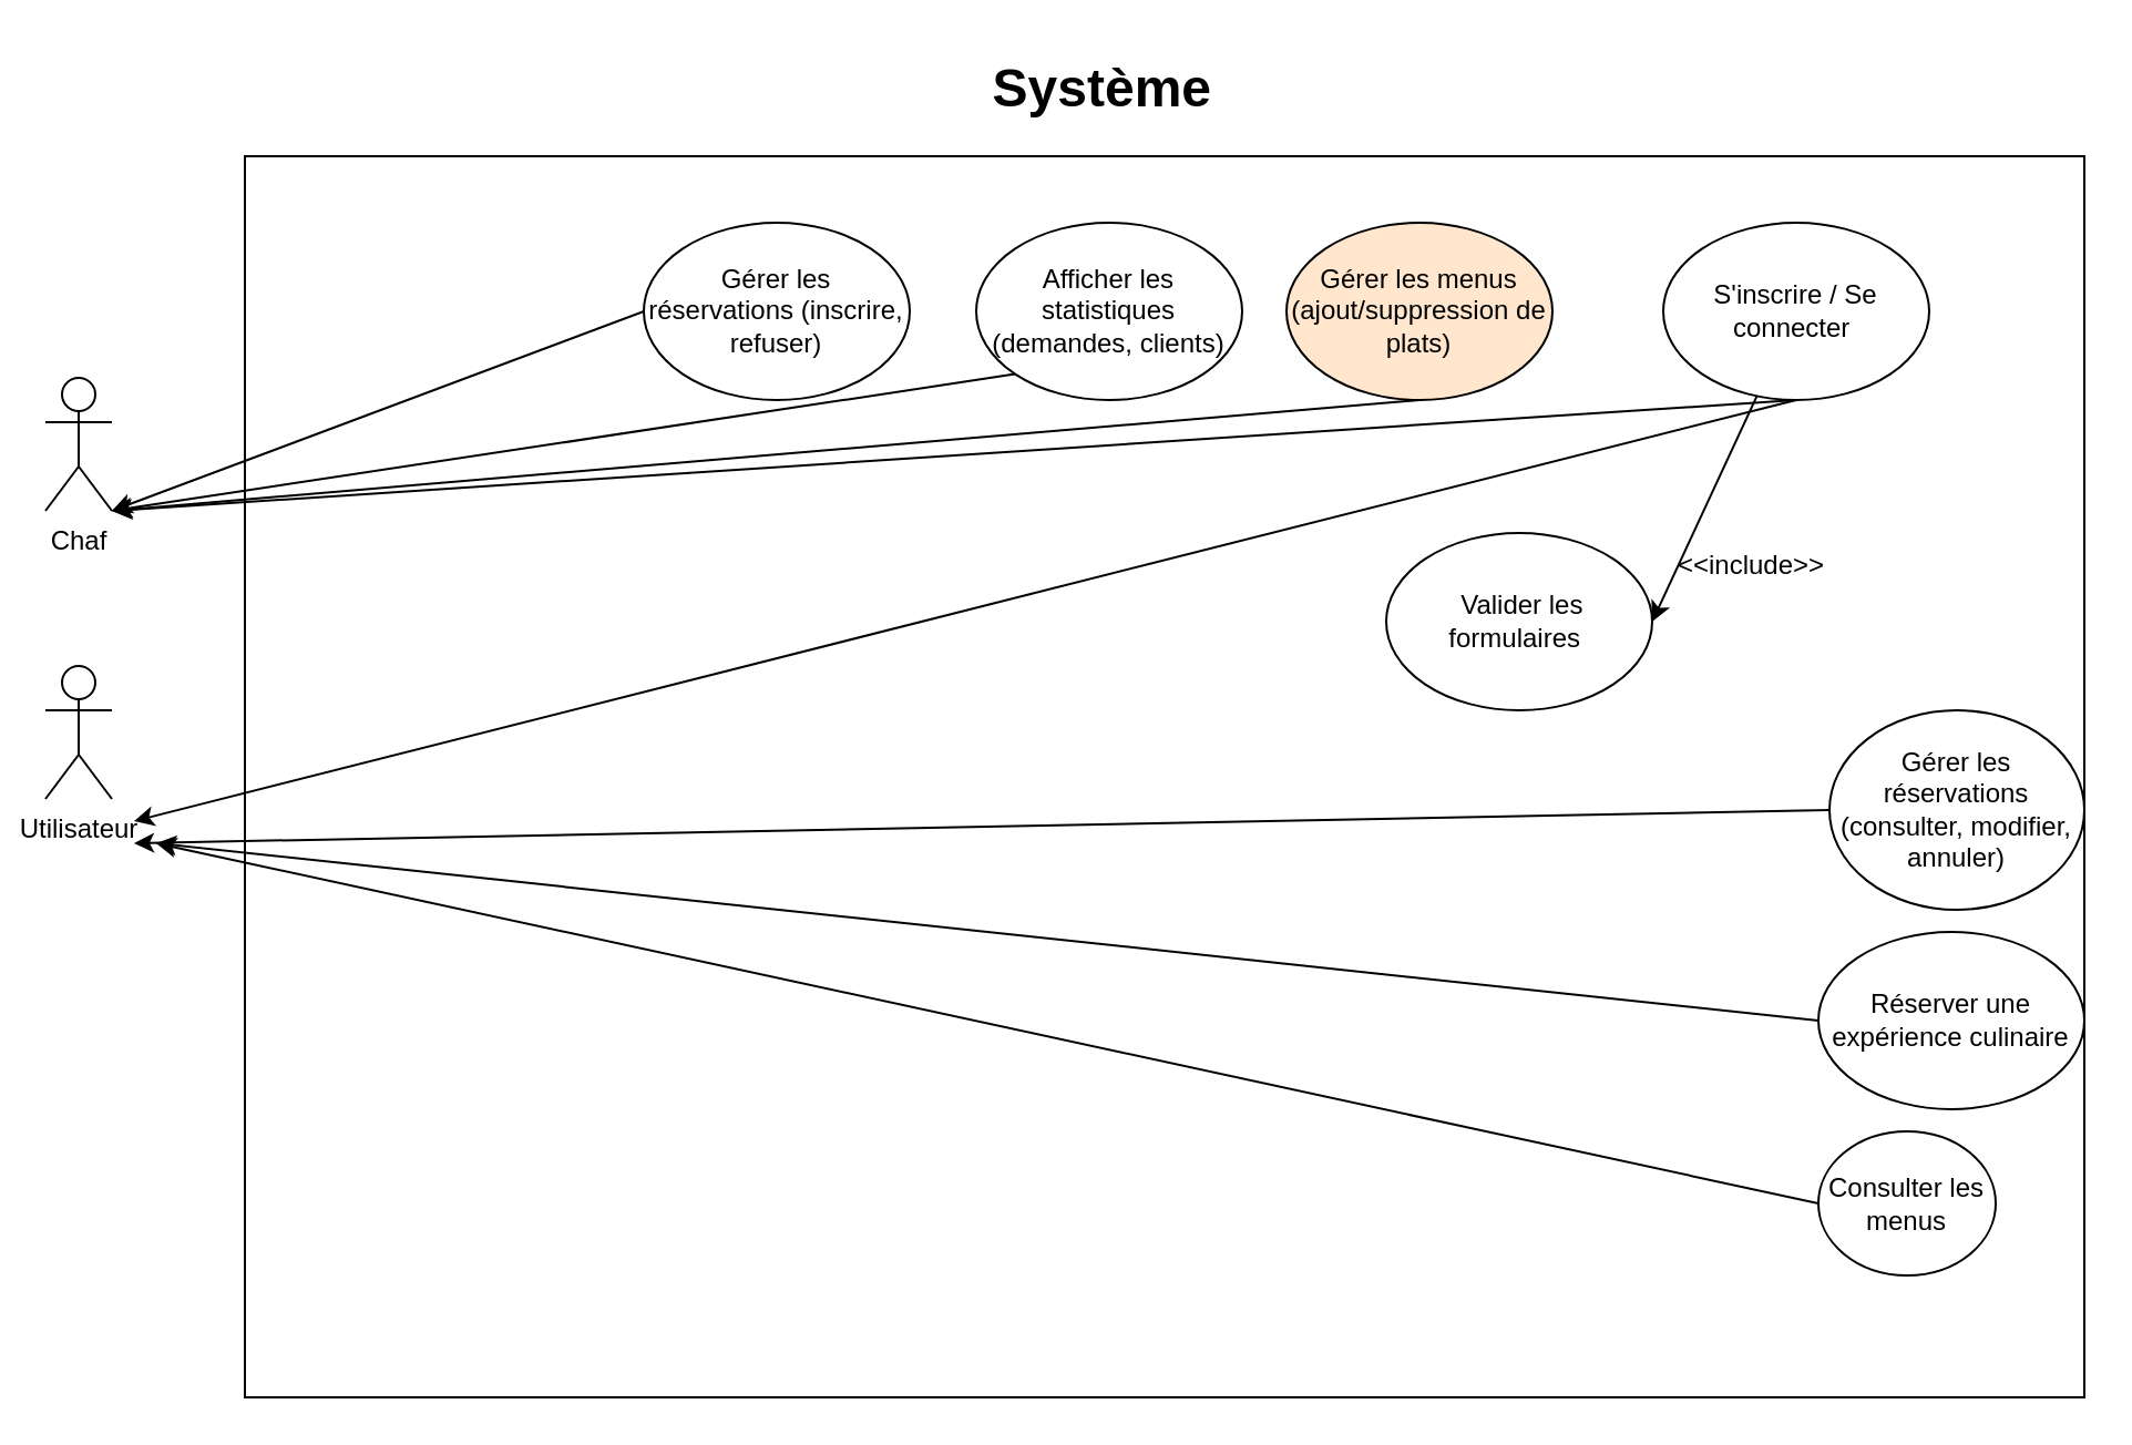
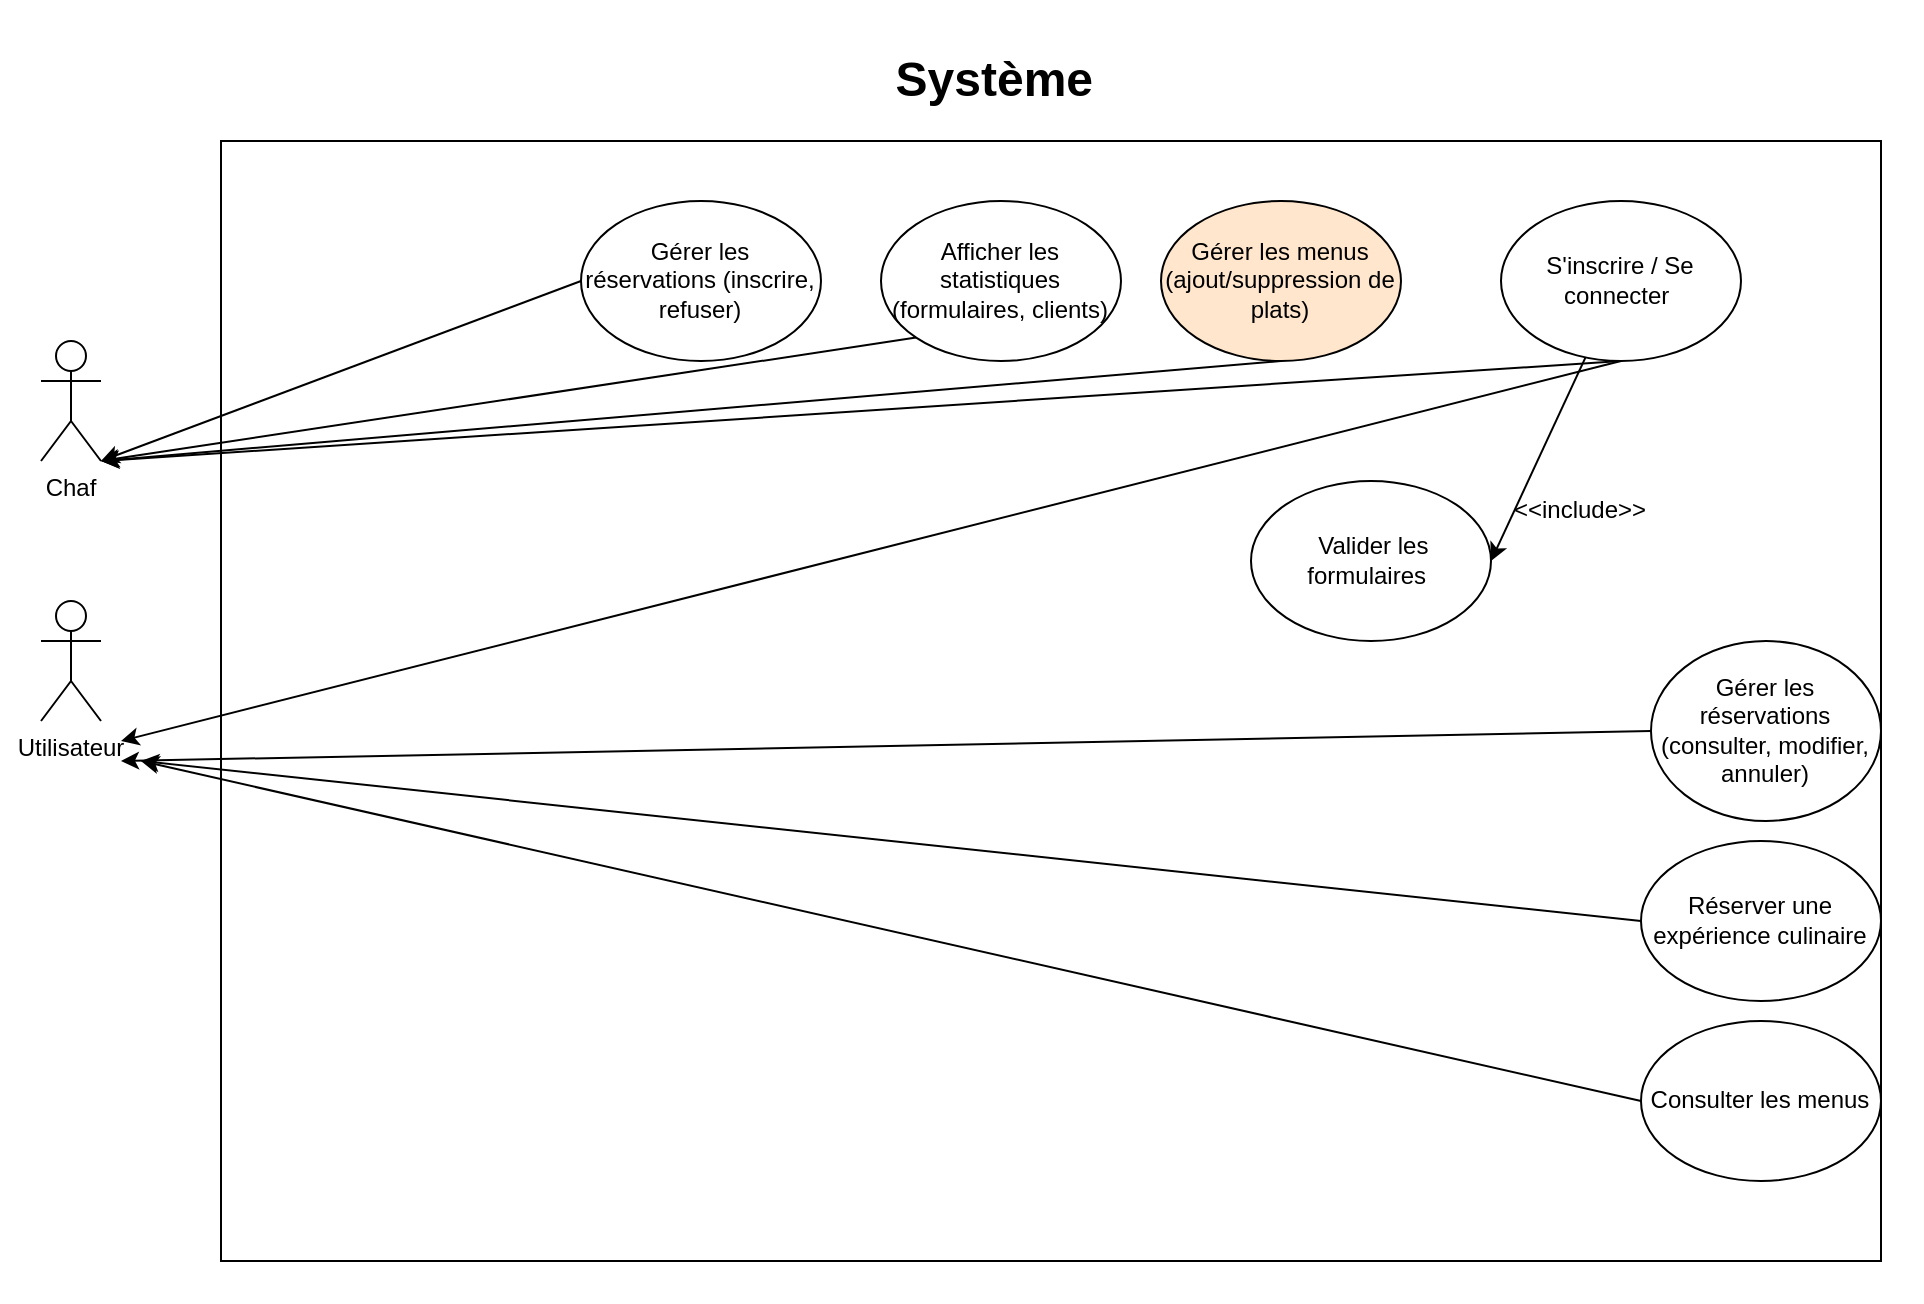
- <mxCell id="15" value="Afficher les statistiques (demandes, clients)" style="ellipse;whiteSpace=wrap;html=1;" vertex="1" parent="1"><mxGeometry x="440" y="100" width="120" height="80" as="geometry" /></mxCell>
+ <mxCell id="15" value="Afficher les statistiques (formulaires, clients)" style="ellipse;whiteSpace=wrap;html=1;" vertex="1" parent="1"><mxGeometry x="440" y="100" width="120" height="80" as="geometry" /></mxCell>
- <mxCell id="17" value="Consulter les menus" style="ellipse;whiteSpace=wrap;html=1;" vertex="1" parent="1"><mxGeometry x="820" y="510" width="80" height="65" as="geometry" /></mxCell>
+ <mxCell id="17" value="Consulter les menus" style="ellipse;whiteSpace=wrap;html=1;" vertex="1" parent="1"><mxGeometry x="820" y="510" width="120" height="80" as="geometry" /></mxCell>
